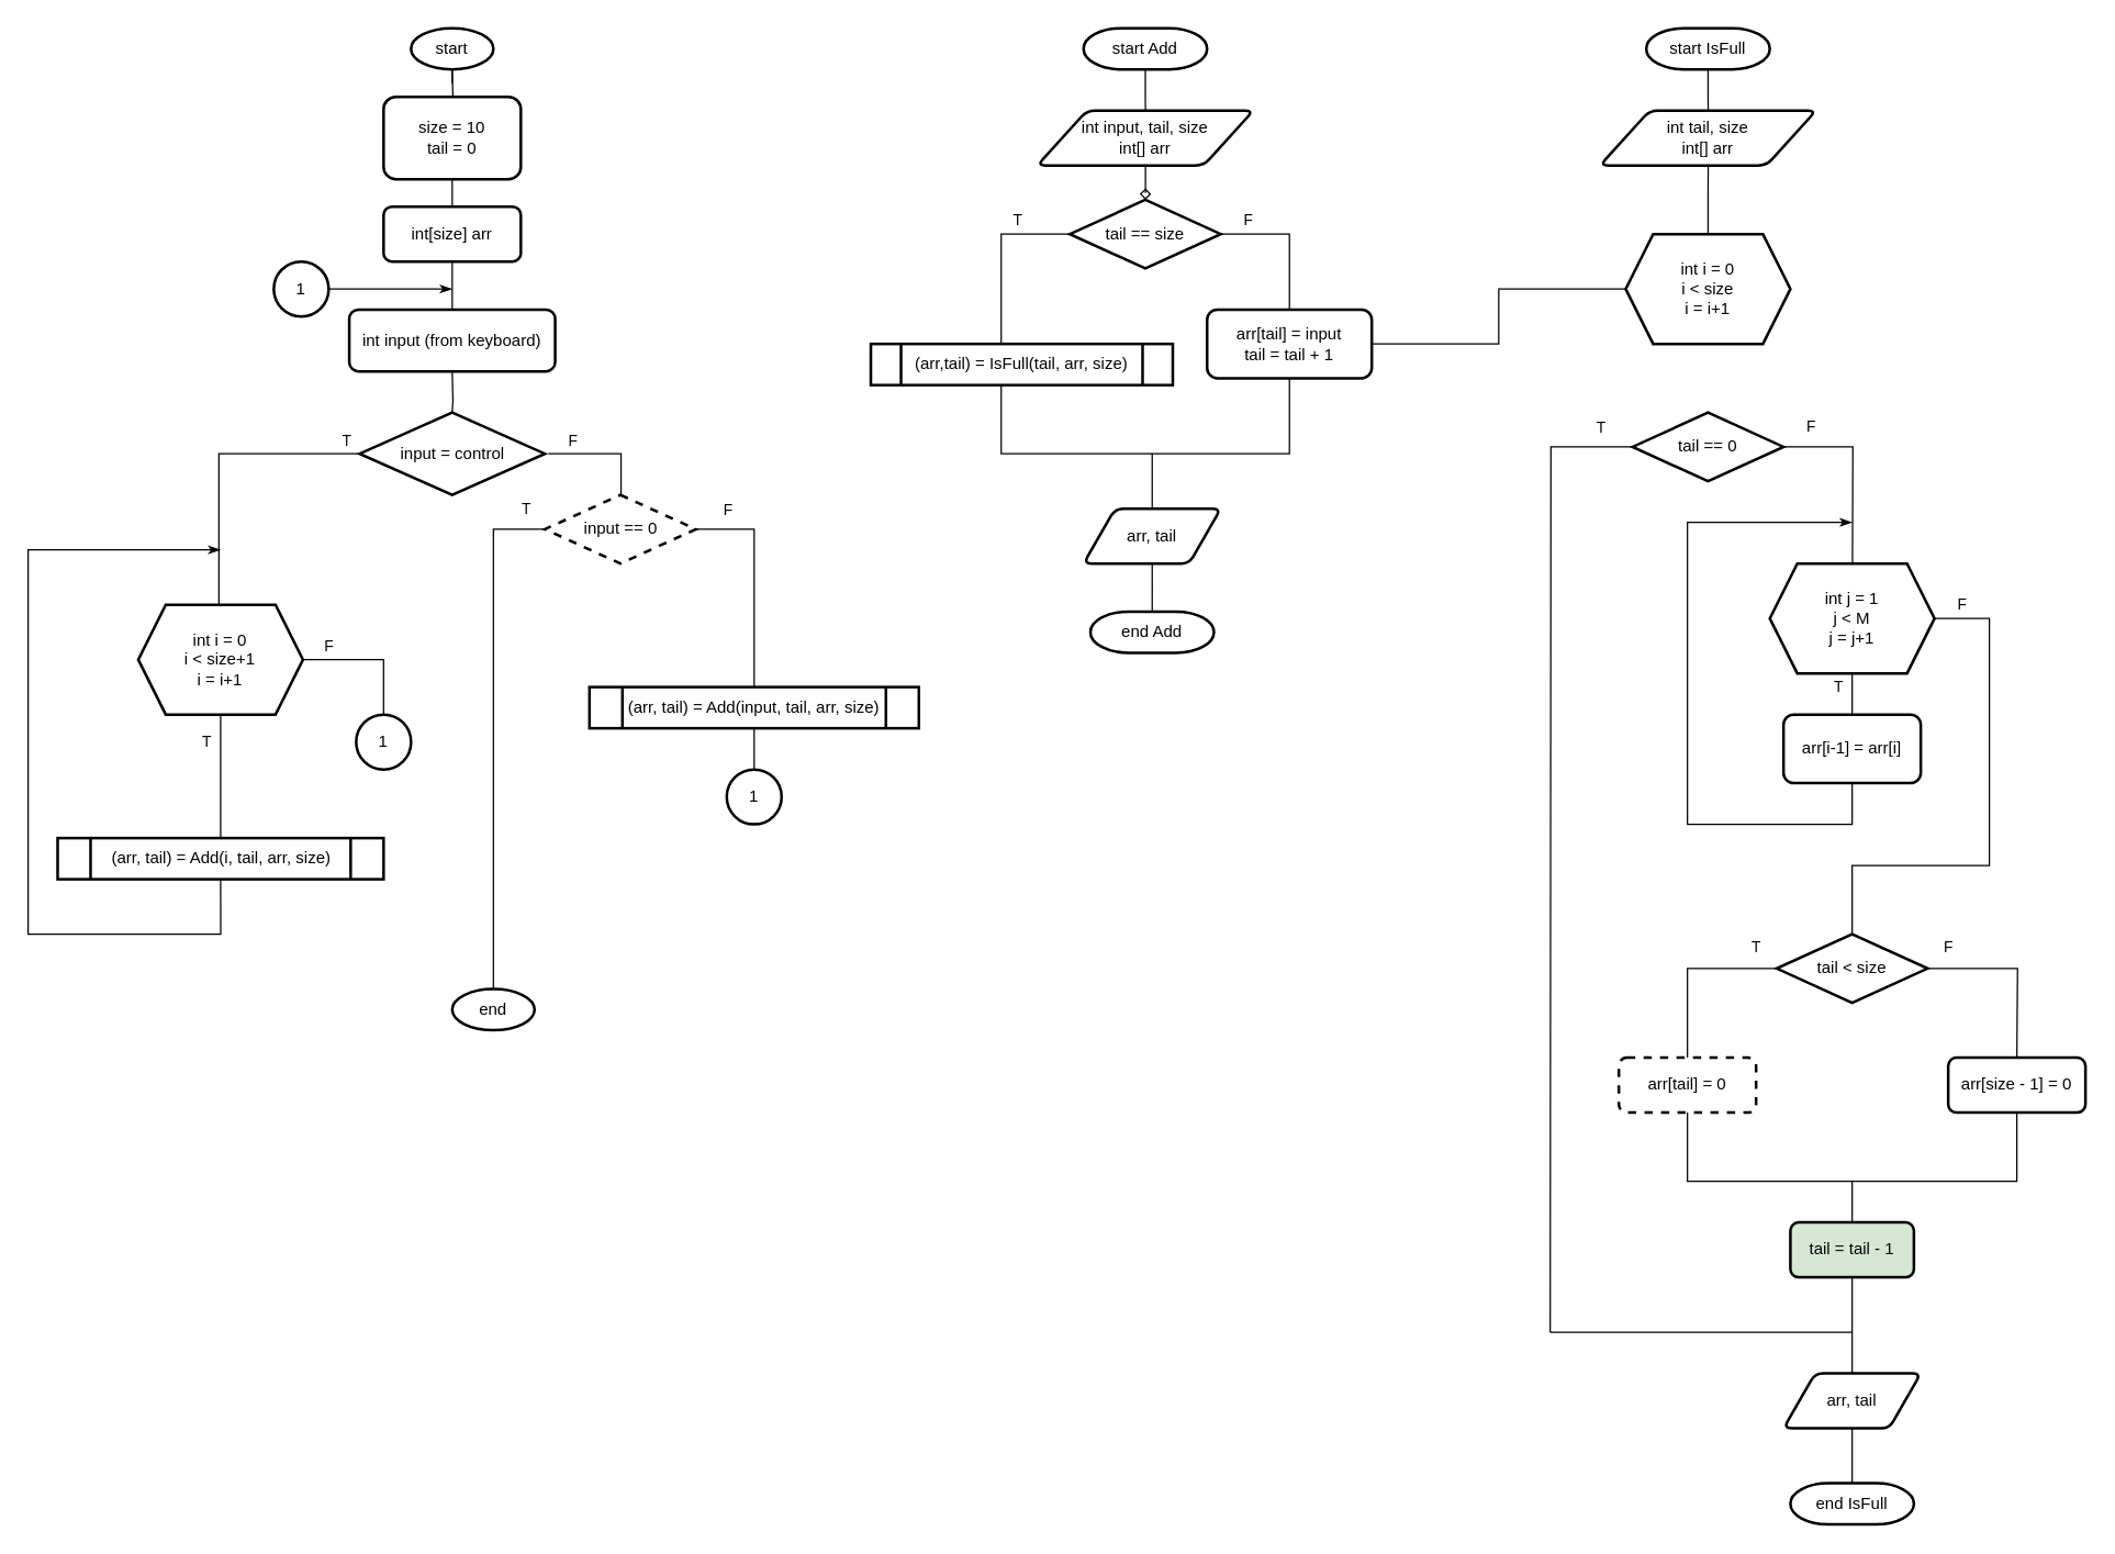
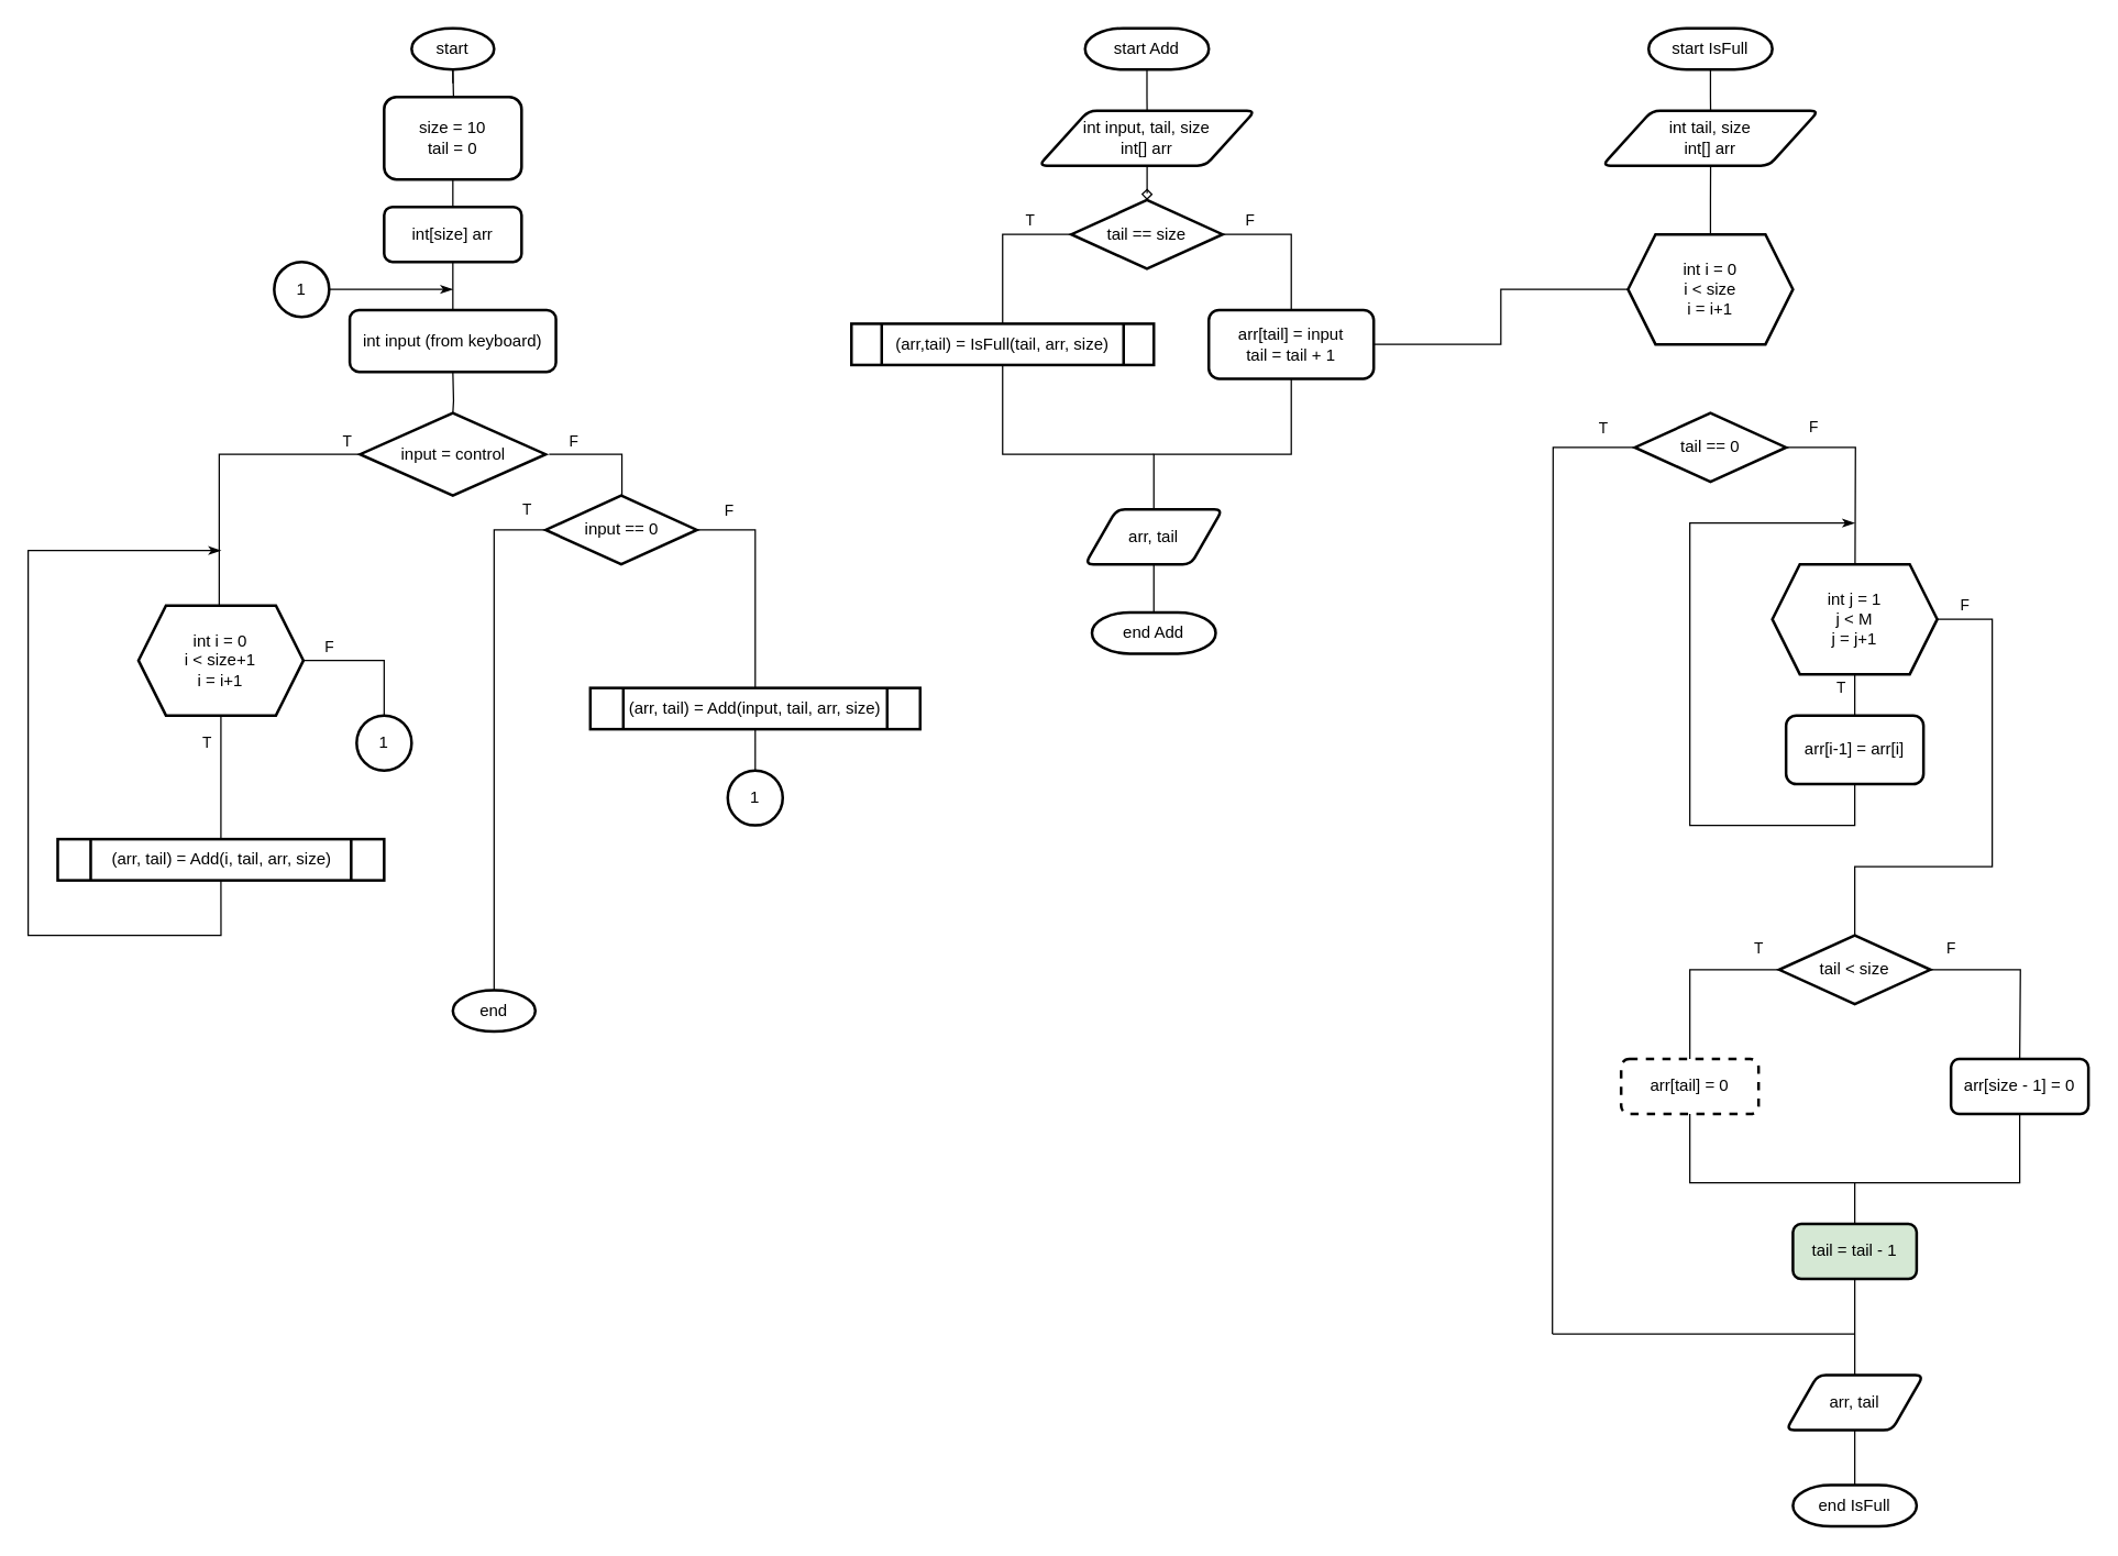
- <mxCell id="38" value="(arr,tail) = IsFull(tail, arr, size)" style="shape=process;whiteSpace=wrap;html=1;backgroundOutline=1;strokeWidth=2;" parent="1" vertex="1"><mxGeometry x="634" y="250" width="220" height="30" as="geometry" /></mxCell>
+ <mxCell id="38" value="(arr,tail) = IsFull(tail, arr, size)" style="shape=process;whiteSpace=wrap;html=1;backgroundOutline=1;strokeWidth=2;" parent="1" vertex="1"><mxGeometry x="619" y="235" width="220" height="30" as="geometry" /></mxCell>
- <mxCell id="18" value="input == 0" style="rhombus;whiteSpace=wrap;html=1;strokeWidth=2;dashed=1;" parent="1" vertex="1"><mxGeometry x="396.5" y="360" width="110" height="50" as="geometry" /></mxCell>
+ <mxCell id="18" value="input == 0" style="rhombus;whiteSpace=wrap;html=1;strokeWidth=2;" parent="1" vertex="1"><mxGeometry x="396.5" y="360" width="110" height="50" as="geometry" /></mxCell>
